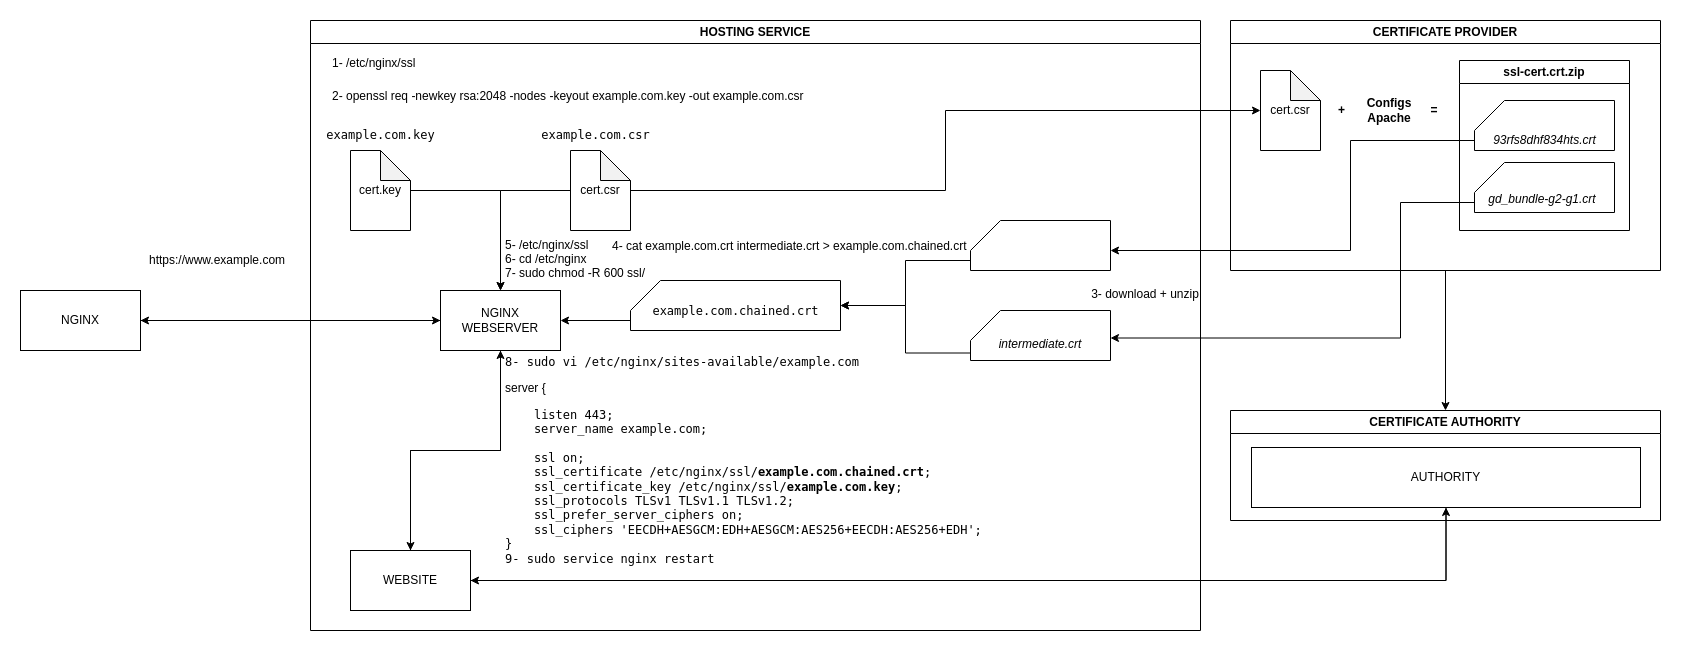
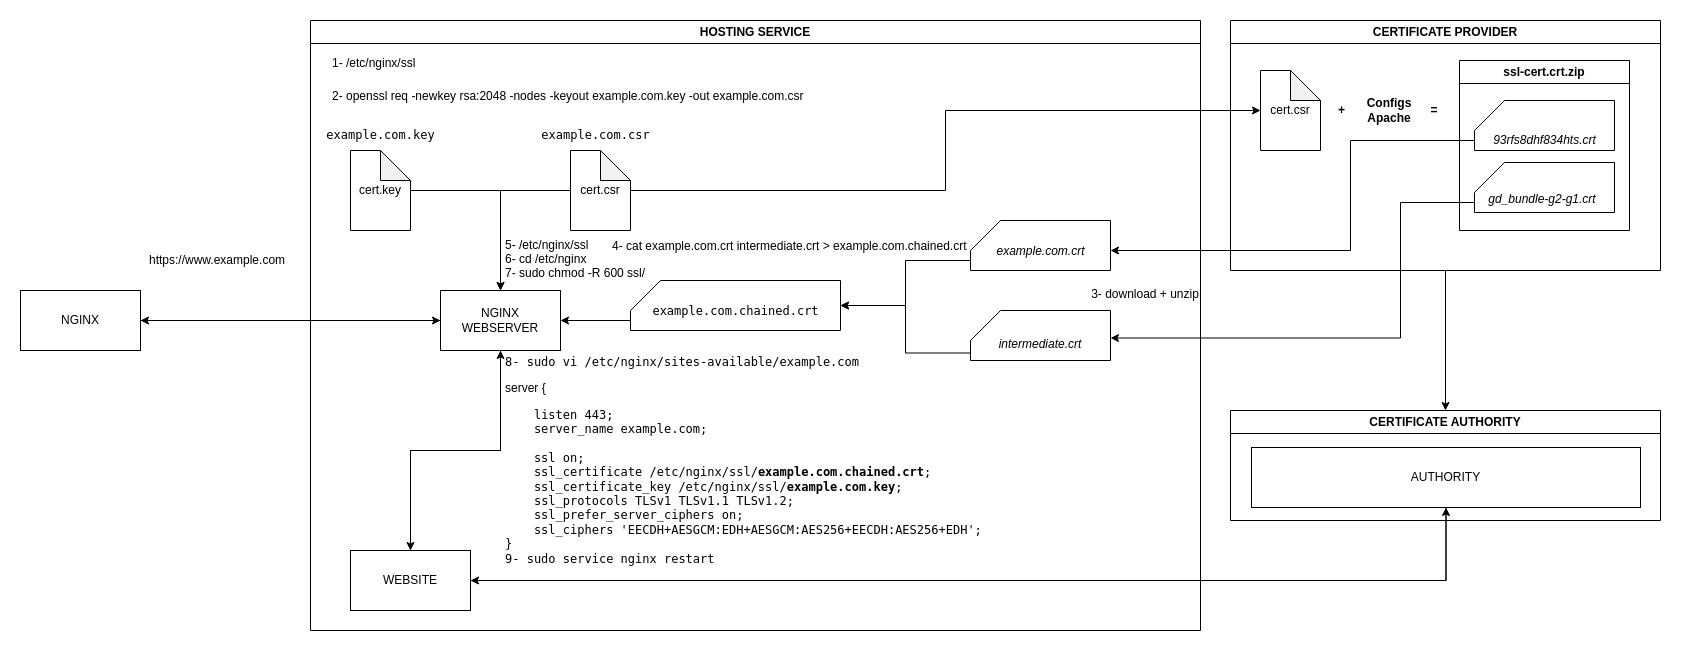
+ <mxCell id="15" value="&lt;em class=&quot;ld&quot;&gt;example.com.crt&lt;/em&gt;" style="text;html=1;align=center;verticalAlign=middle;resizable=0;points=[];autosize=1;strokeColor=none;fillColor=none;" vertex="1" parent="13"><mxGeometry x="15" y="16" width="110" height="30" as="geometry" /></mxCell>
